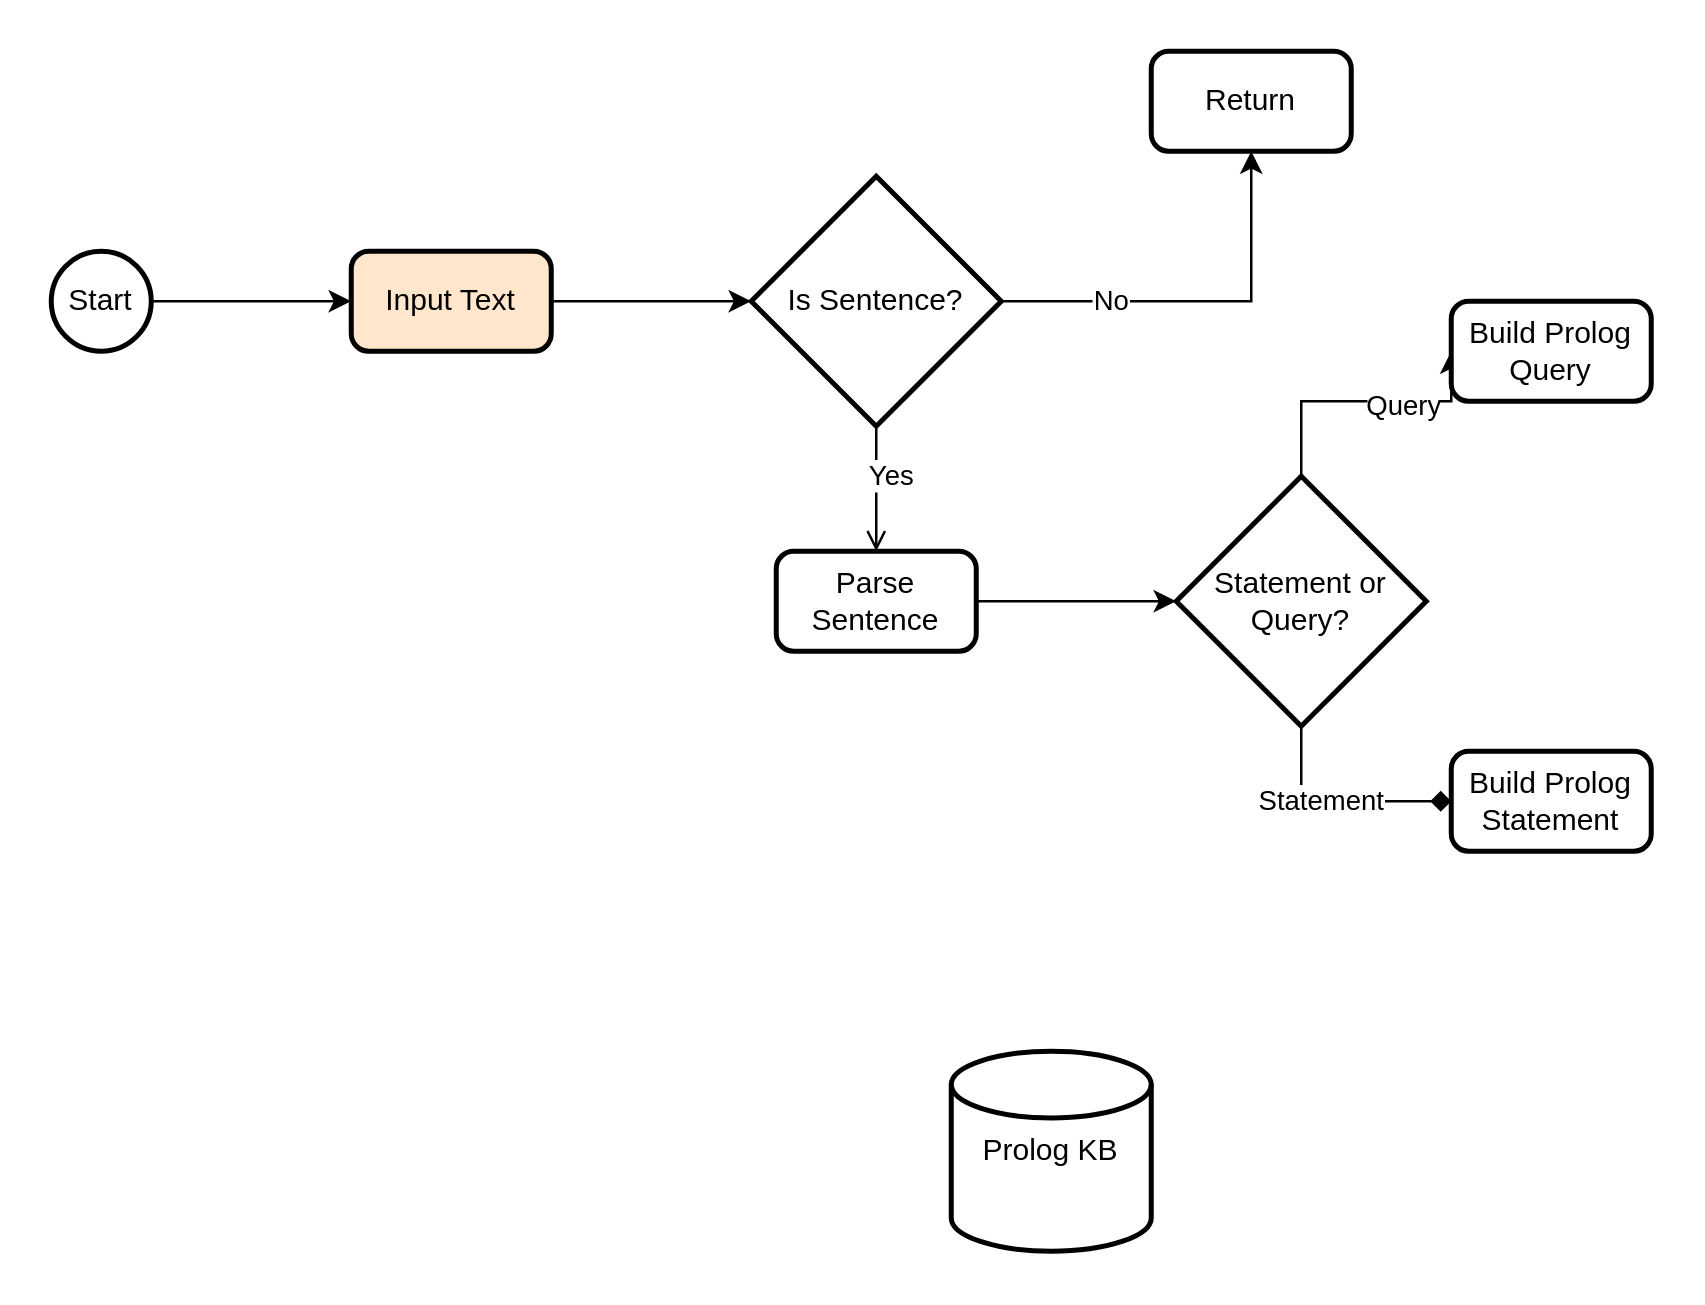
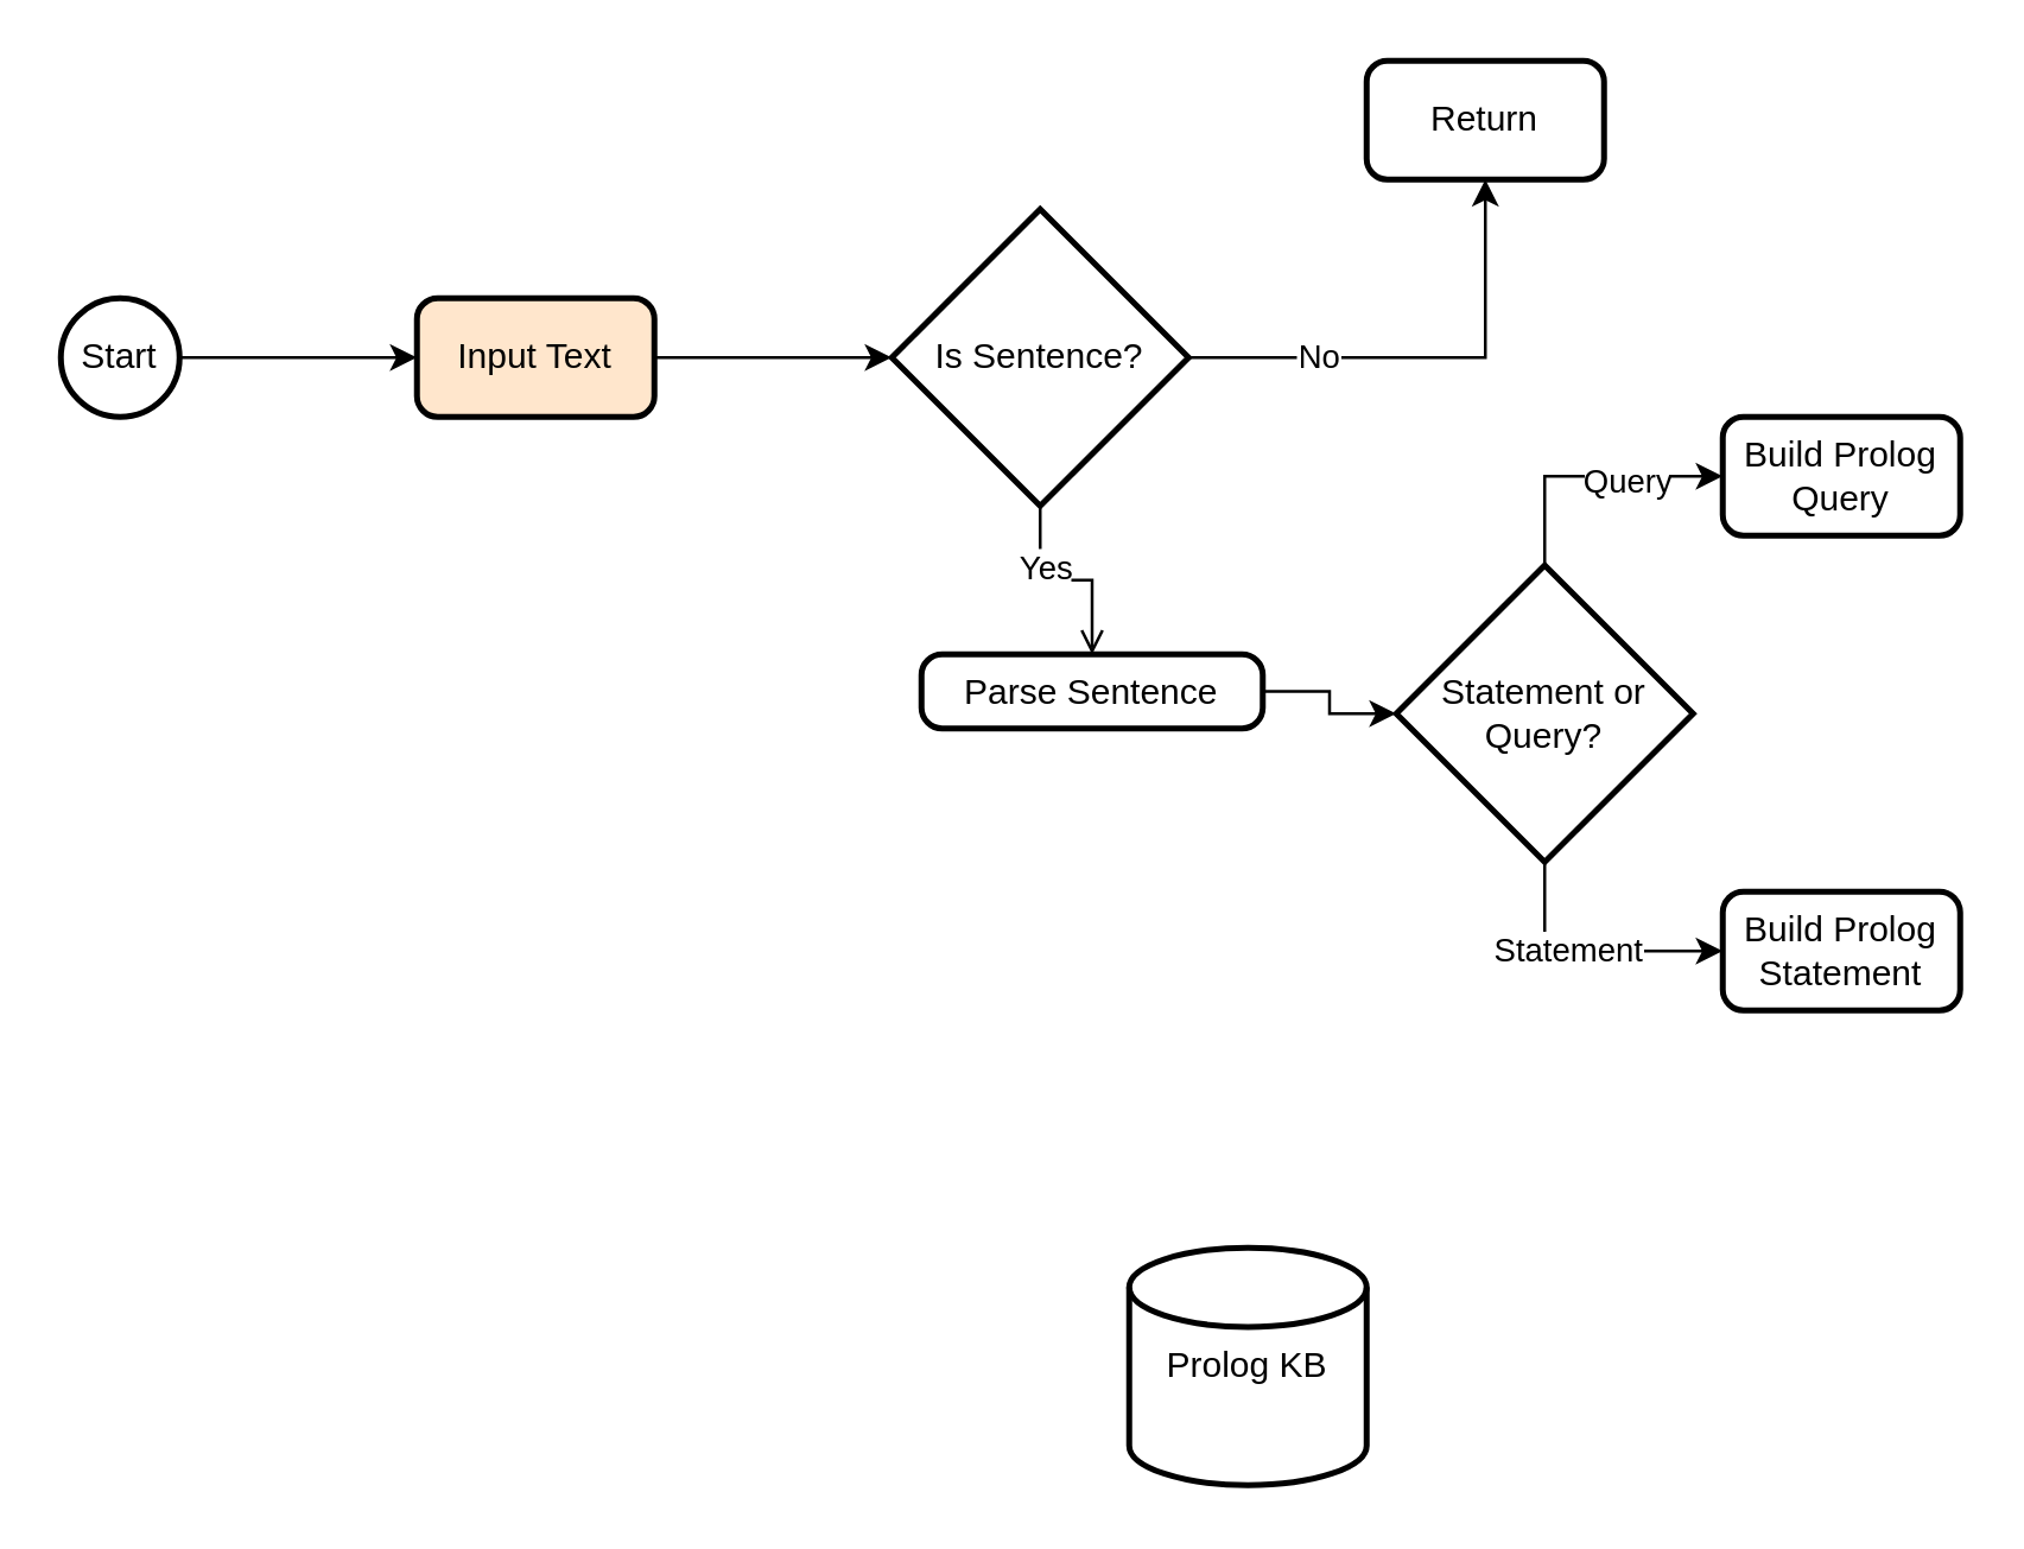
- <mxCell id="16" value="Build Prolog Query" style="rounded=1;whiteSpace=wrap;html=1;absoluteArcSize=1;arcSize=14;strokeWidth=2;" vertex="1" parent="1"><mxGeometry x="580" y="120" width="80" height="40" as="geometry" /></mxCell>
+ <mxCell id="16" value="Build Prolog Query" style="rounded=1;whiteSpace=wrap;html=1;absoluteArcSize=1;arcSize=14;strokeWidth=2;" vertex="1" parent="1"><mxGeometry x="580" y="140" width="80" height="40" as="geometry" /></mxCell>
- <mxCell id="10" value="Parse Sentence" style="rounded=1;whiteSpace=wrap;html=1;absoluteArcSize=1;arcSize=14;strokeWidth=2;" vertex="1" parent="1"><mxGeometry x="310" y="220" width="80" height="40" as="geometry" /></mxCell>
+ <mxCell id="10" value="Parse Sentence" style="rounded=1;whiteSpace=wrap;html=1;absoluteArcSize=1;arcSize=14;strokeWidth=2;" vertex="1" parent="1"><mxGeometry x="310" y="220" width="115" height="25" as="geometry" /></mxCell>
- <mxCell id="11" style="edgeStyle=orthogonalEdgeStyle;rounded=0;orthogonalLoop=1;jettySize=auto;html=1;entryX=0;entryY=0.5;entryDx=0;entryDy=0;endArrow=diamond;" edge="1" parent="1" source="15" target="17"><mxGeometry relative="1" as="geometry"><Array as="points"><mxPoint x="520" y="320" /></Array></mxGeometry></mxCell>
+ <mxCell id="11" style="edgeStyle=orthogonalEdgeStyle;rounded=0;orthogonalLoop=1;jettySize=auto;html=1;entryX=0;entryY=0.5;entryDx=0;entryDy=0;" edge="1" parent="1" source="15" target="17"><mxGeometry relative="1" as="geometry"><Array as="points"><mxPoint x="520" y="320" /></Array></mxGeometry></mxCell>
